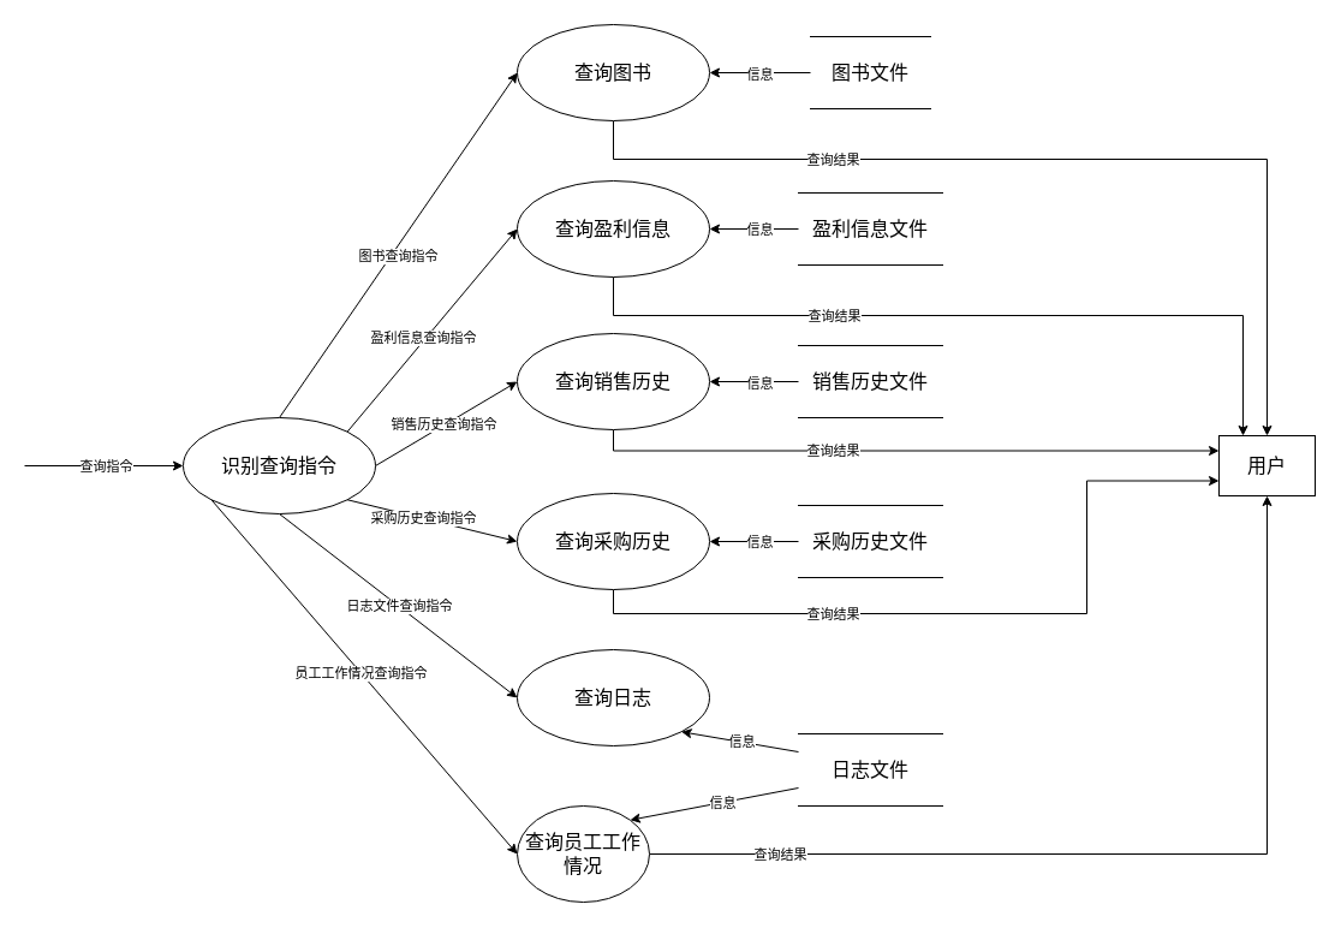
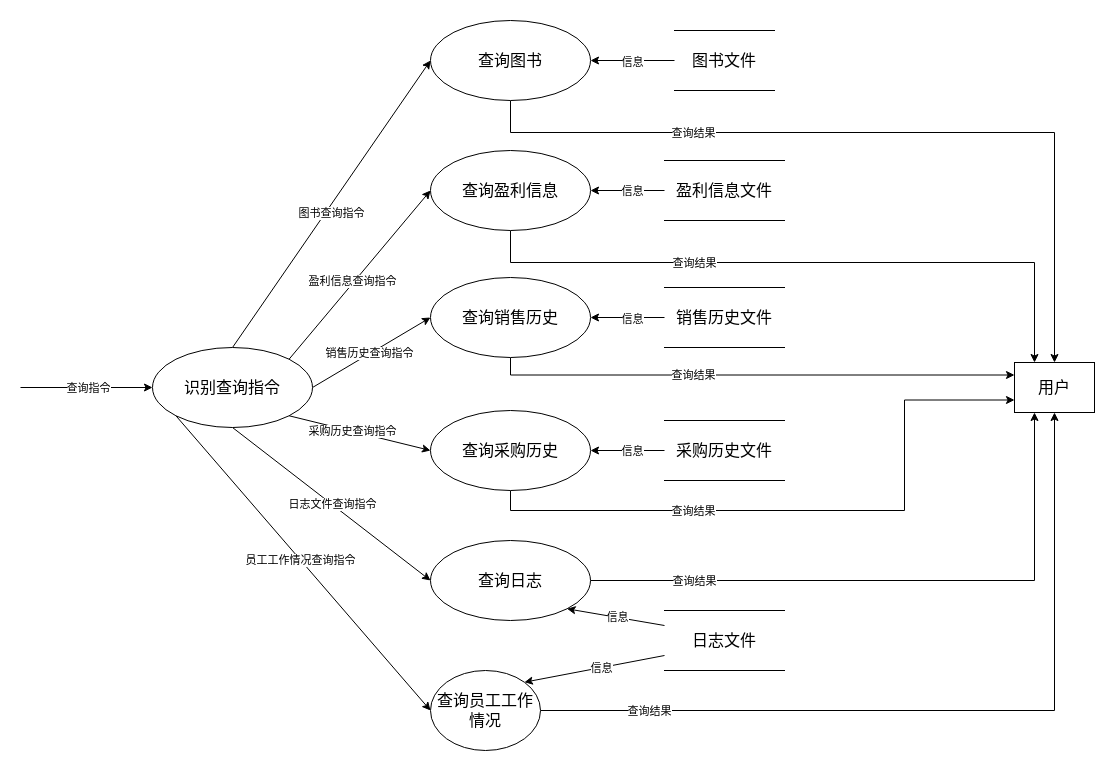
+ <mxCell id="17" style="edgeStyle=orthogonalEdgeStyle;rounded=0;orthogonalLoop=1;jettySize=auto;html=1;exitX=1;exitY=0.5;exitDx=0;exitDy=0;entryX=0.25;entryY=1;entryDx=0;entryDy=0;" edge="1" parent="1" source="19" target="52"><mxGeometry relative="1" as="geometry" /></mxCell>
+ <mxCell id="18" value="查询结果" style="edgeLabel;html=1;align=center;verticalAlign=middle;resizable=0;points=[];" vertex="1" connectable="0" parent="17"><mxGeometry x="-0.651" y="1" relative="1" as="geometry"><mxPoint x="-4" y="1" as="offset" /></mxGeometry></mxCell>
